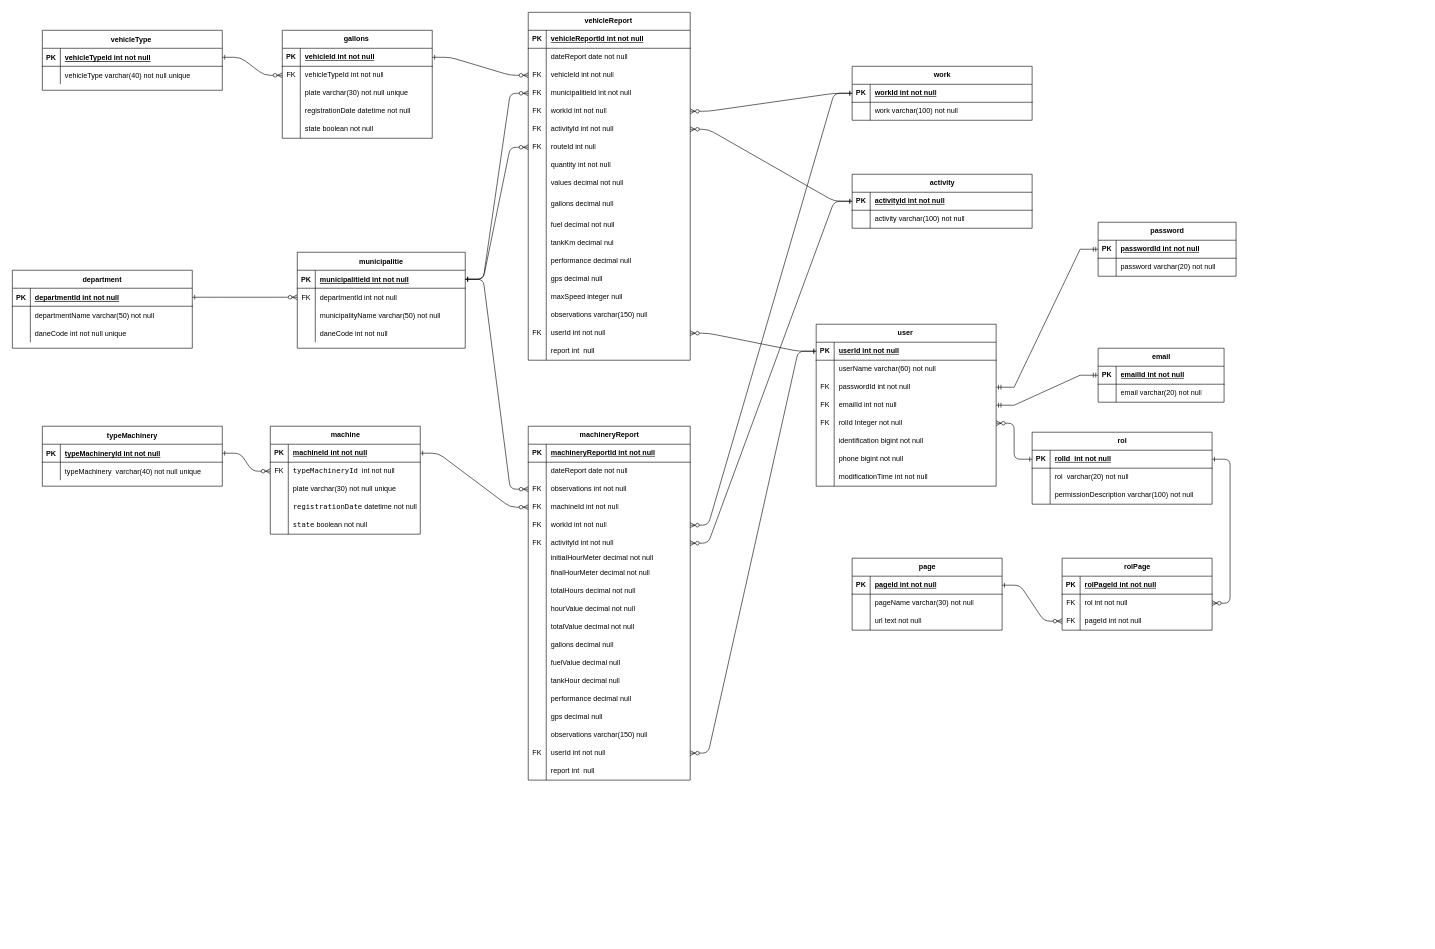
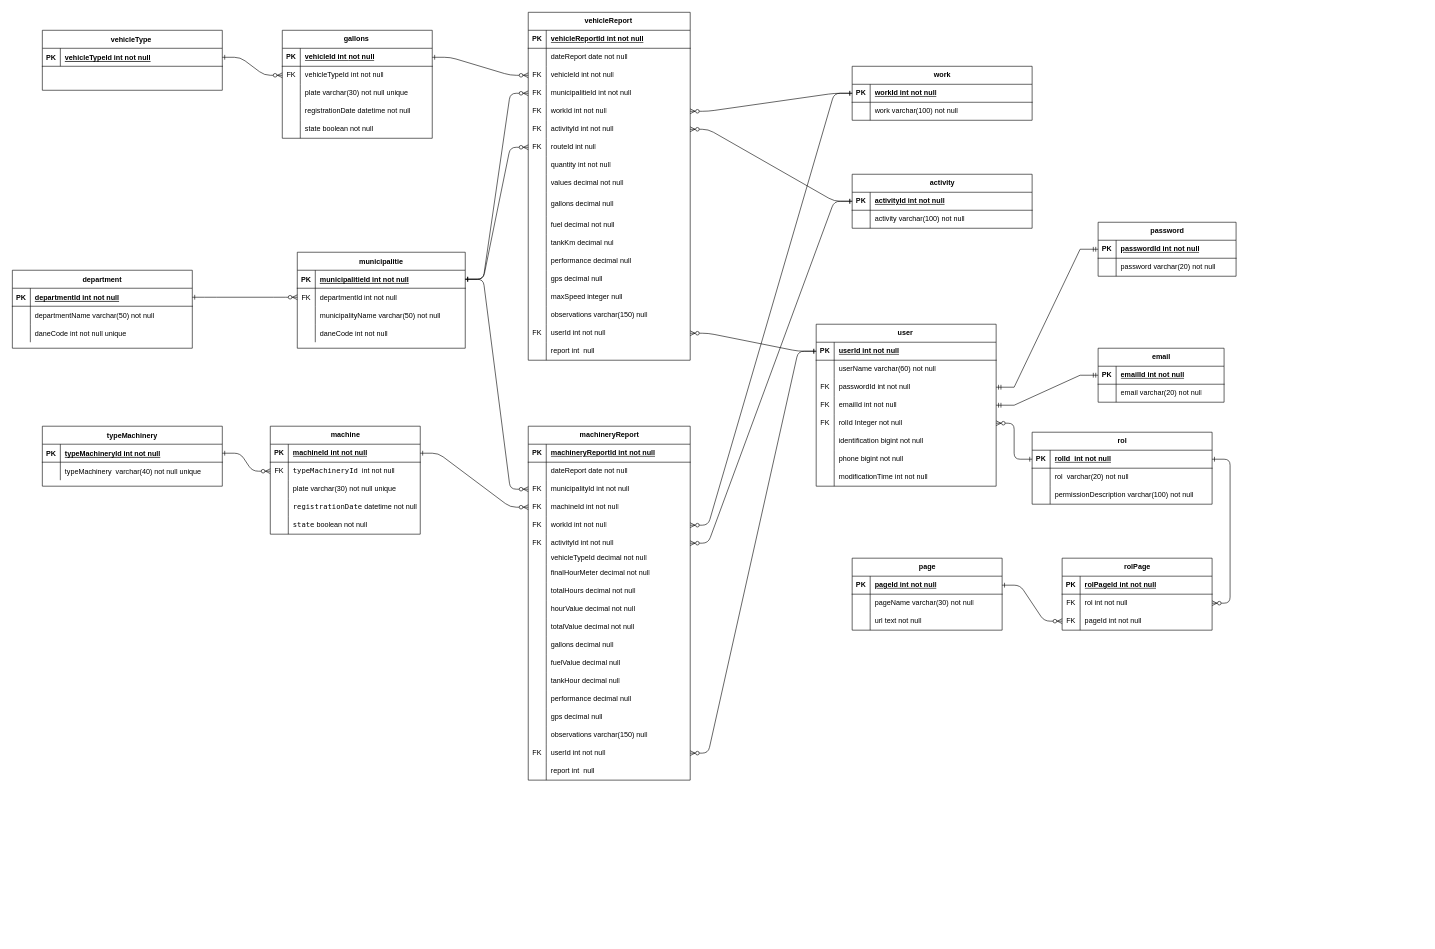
- <mxCell id="171" value="vehicleType varchar(40) not null unique" style="shape=partialRectangle;overflow=hidden;connectable=0;fillColor=none;top=0;left=0;bottom=0;right=0;align=left;spacingLeft=6;" parent="169" vertex="1"><mxGeometry x="30" width="270" height="30" as="geometry"><mxRectangle width="270" height="30" as="alternateBounds" /></mxGeometry></mxCell>
- <mxCell id="59" value="&lt;span style=&quot;text-wrap-mode: nowrap;&quot;&gt;observations&amp;nbsp;int&amp;nbsp;&lt;/span&gt;&lt;span style=&quot;text-wrap-mode: nowrap;&quot;&gt;not null&lt;/span&gt;" style="shape=partialRectangle;connectable=0;fillColor=none;top=0;left=0;bottom=0;right=0;align=left;spacingLeft=6;overflow=hidden;whiteSpace=wrap;html=1;" parent="57" vertex="1"><mxGeometry x="30" width="240" height="30" as="geometry"><mxRectangle width="240" height="30" as="alternateBounds" /></mxGeometry></mxCell>
+ <mxCell id="59" value="&lt;span style=&quot;text-wrap-mode: nowrap;&quot;&gt;municipalityId&amp;nbsp;int&amp;nbsp;&lt;/span&gt;&lt;span style=&quot;text-wrap-mode: nowrap;&quot;&gt;not null&lt;/span&gt;" style="shape=partialRectangle;connectable=0;fillColor=none;top=0;left=0;bottom=0;right=0;align=left;spacingLeft=6;overflow=hidden;whiteSpace=wrap;html=1;" parent="57" vertex="1"><mxGeometry x="30" width="240" height="30" as="geometry"><mxRectangle width="240" height="30" as="alternateBounds" /></mxGeometry></mxCell>
- <mxCell id="71" value="initialHourMeter decimal&amp;nbsp;&lt;span style=&quot;text-wrap-mode: nowrap;&quot;&gt;not null&lt;/span&gt;" style="shape=partialRectangle;connectable=0;fillColor=none;top=0;left=0;bottom=0;right=0;align=left;spacingLeft=6;overflow=hidden;whiteSpace=wrap;html=1;" parent="69" vertex="1"><mxGeometry x="30" width="240" height="20" as="geometry"><mxRectangle width="240" height="20" as="alternateBounds" /></mxGeometry></mxCell>
+ <mxCell id="71" value="vehicleTypeId decimal&amp;nbsp;&lt;span style=&quot;text-wrap-mode: nowrap;&quot;&gt;not null&lt;/span&gt;" style="shape=partialRectangle;connectable=0;fillColor=none;top=0;left=0;bottom=0;right=0;align=left;spacingLeft=6;overflow=hidden;whiteSpace=wrap;html=1;" parent="69" vertex="1"><mxGeometry x="30" width="240" height="20" as="geometry"><mxRectangle width="240" height="20" as="alternateBounds" /></mxGeometry></mxCell>
